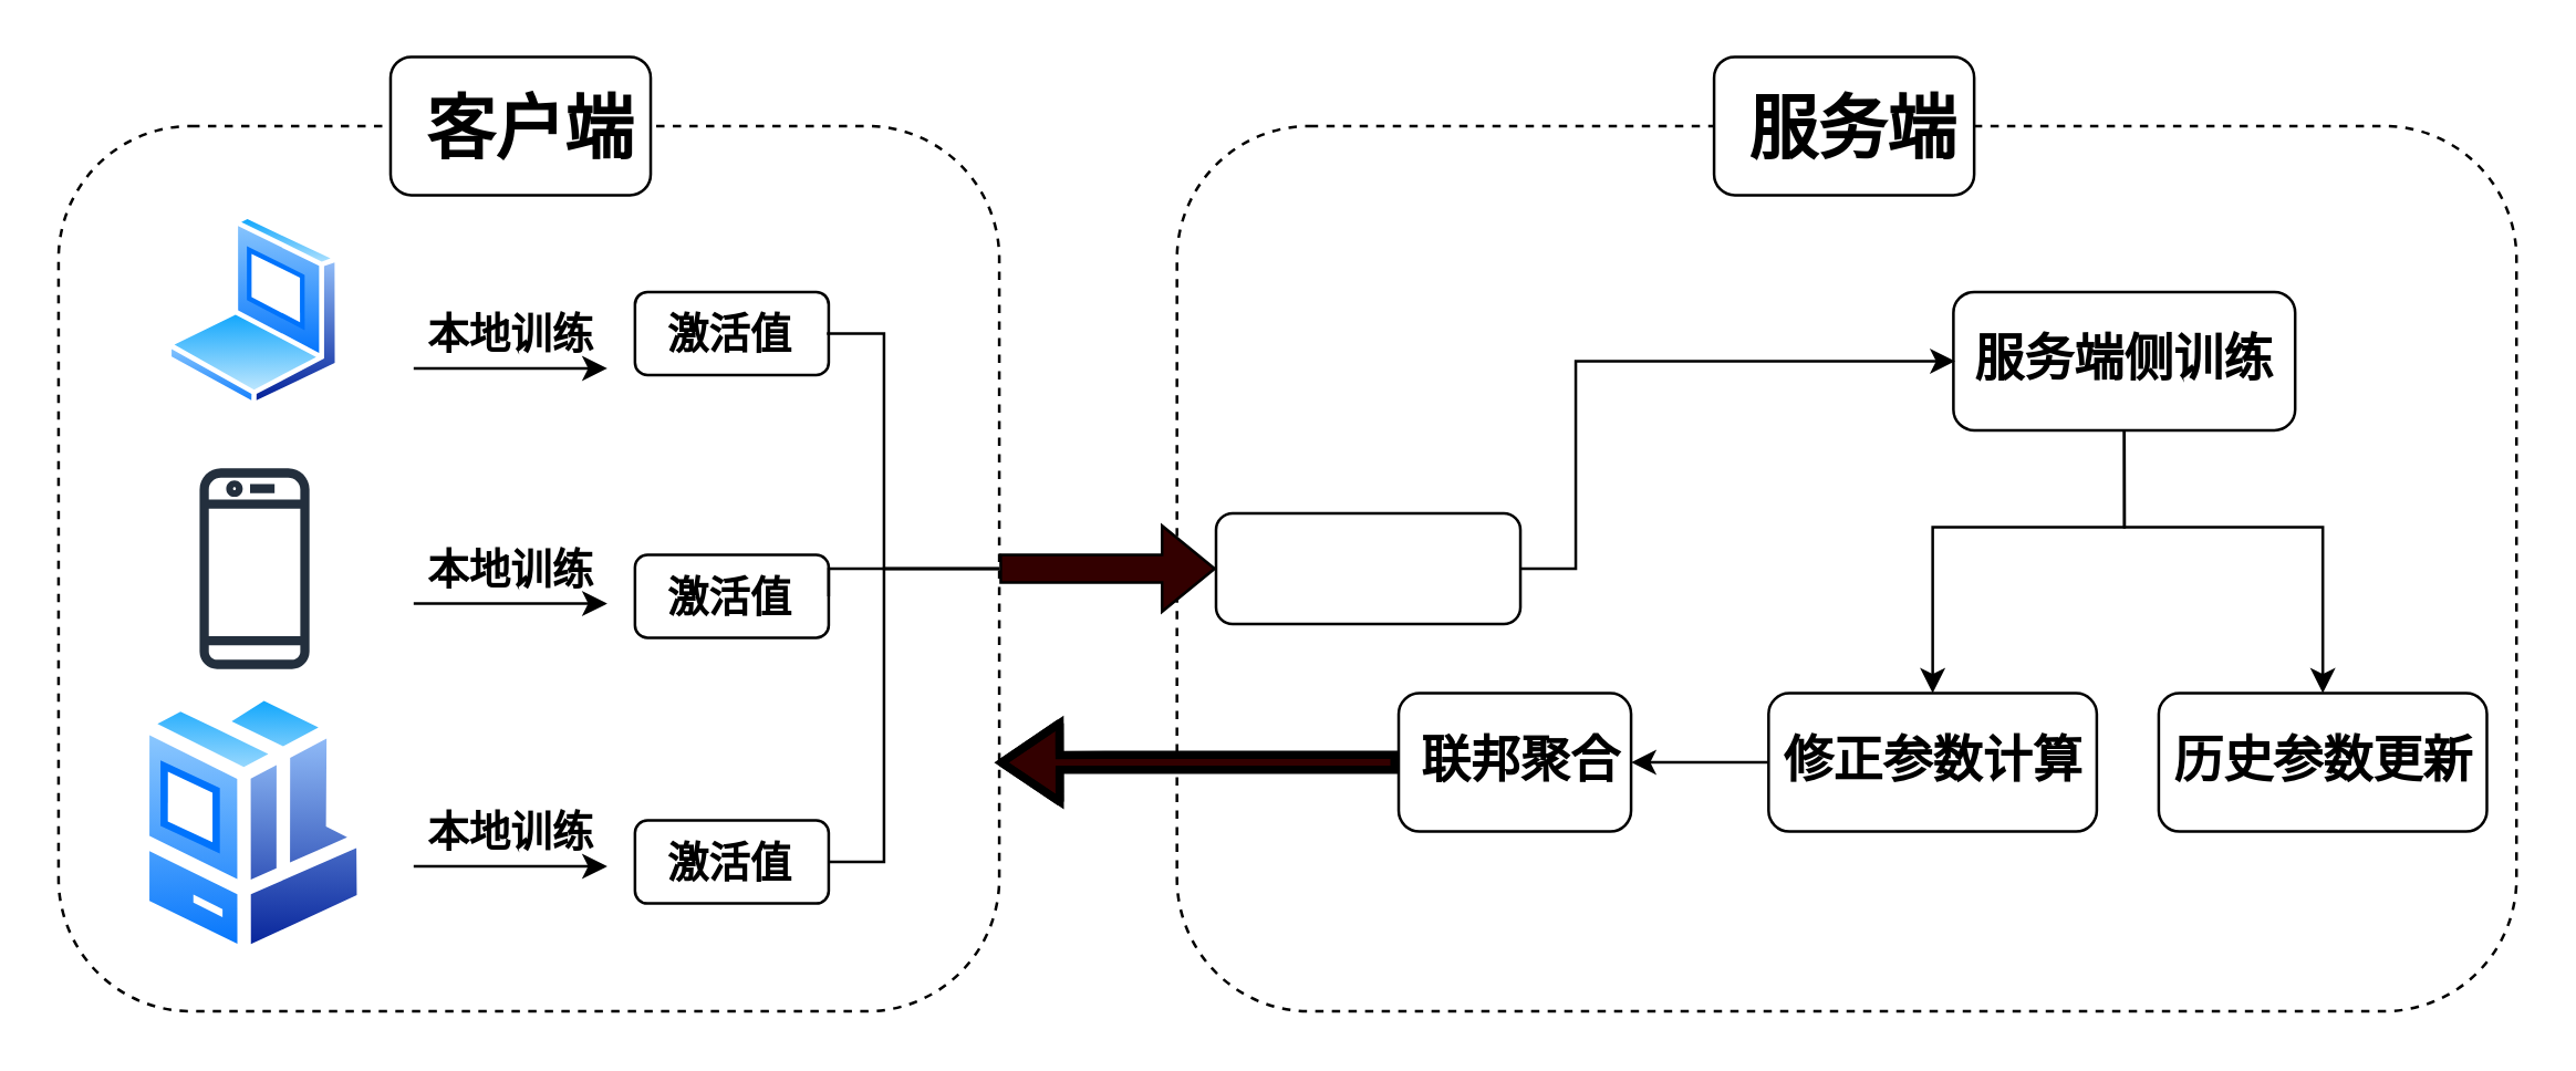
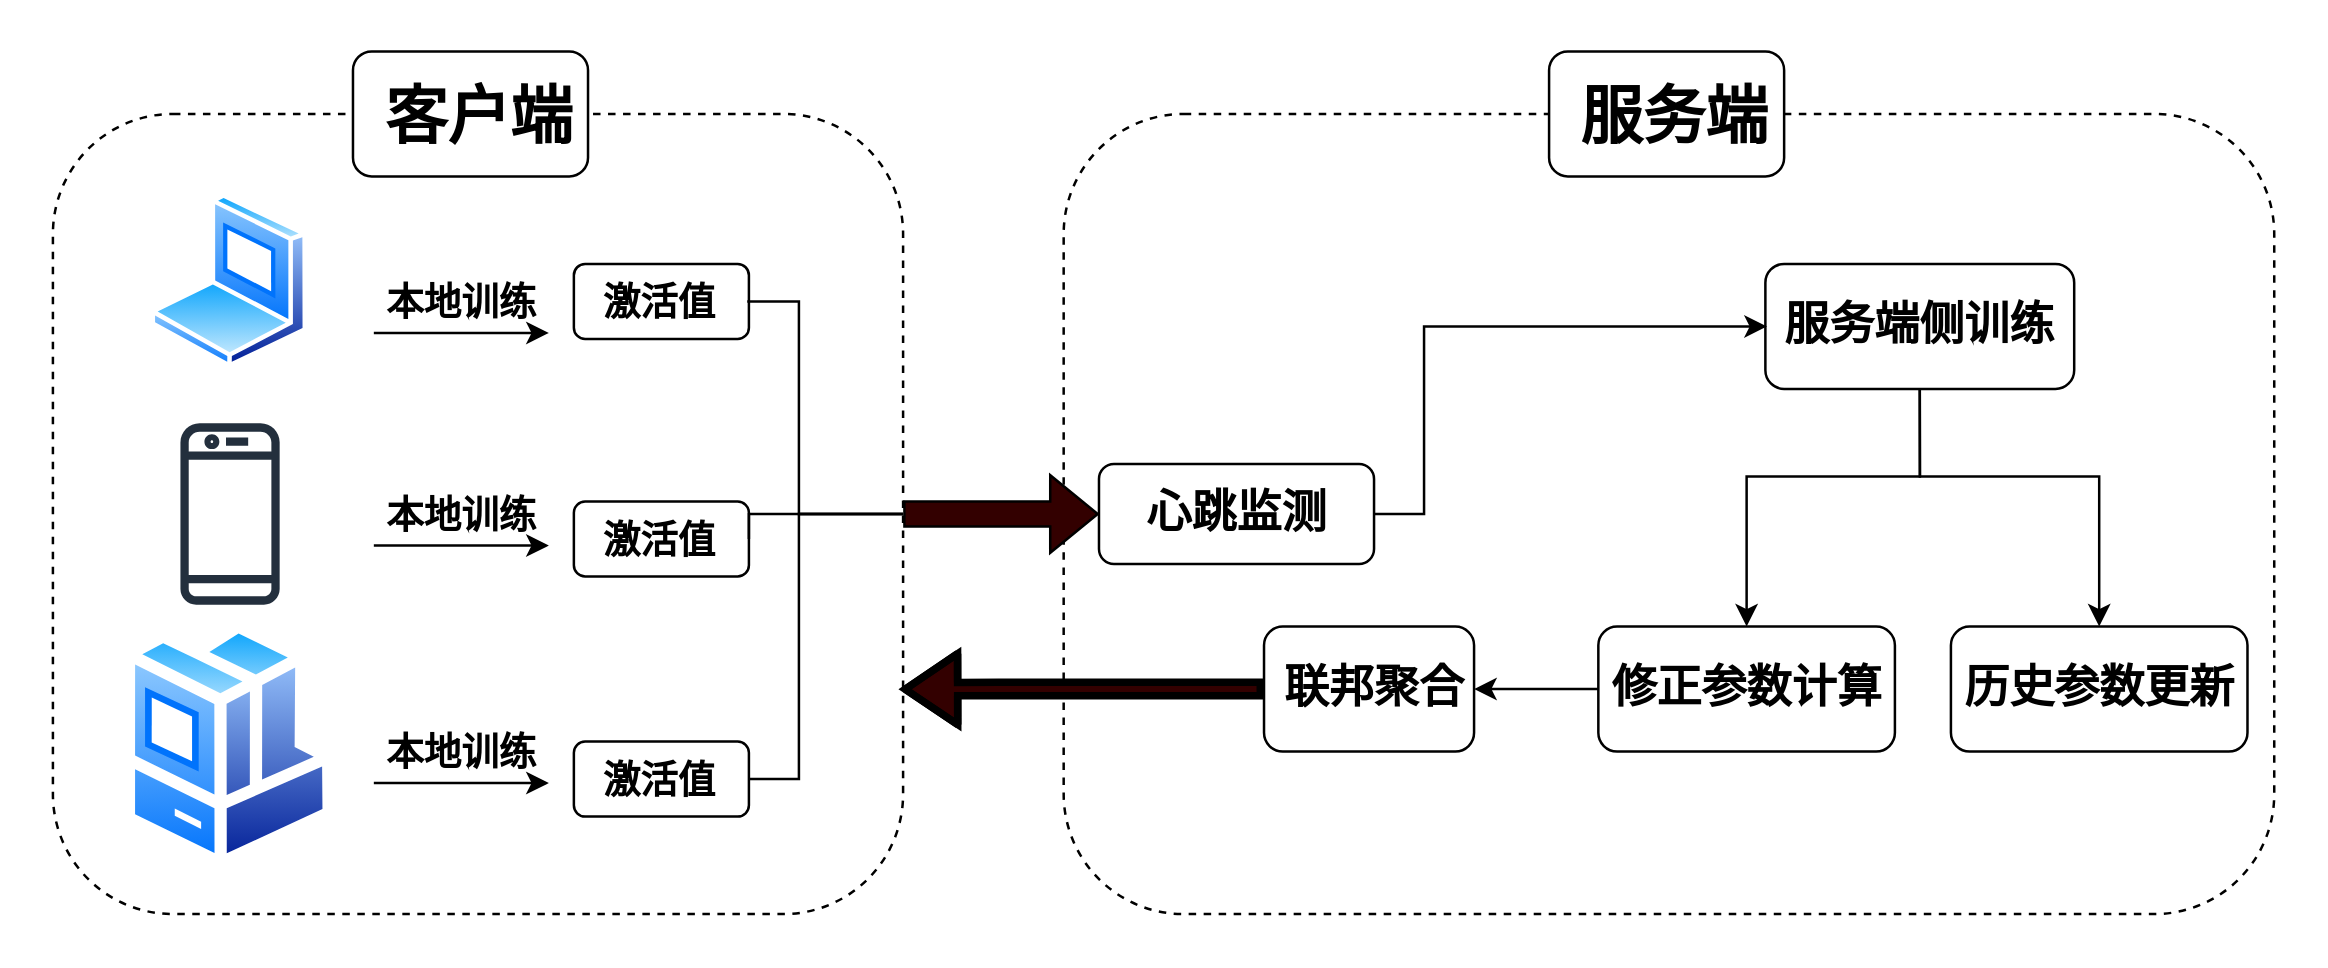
+ <mxCell id="14" value="&lt;span style=&quot;font-size: 18px;&quot;&gt;&lt;b&gt;心跳监测&lt;/b&gt;&lt;/span&gt;" style="text;html=1;align=center;verticalAlign=middle;resizable=0;points=[];autosize=1;strokeColor=none;fillColor=none;fontFamily=Helvetica;fontSize=11;fontColor=default;labelBackgroundColor=default;" vertex="1" parent="12"><mxGeometry x="5.0" width="100" height="40" as="geometry" /></mxCell>
